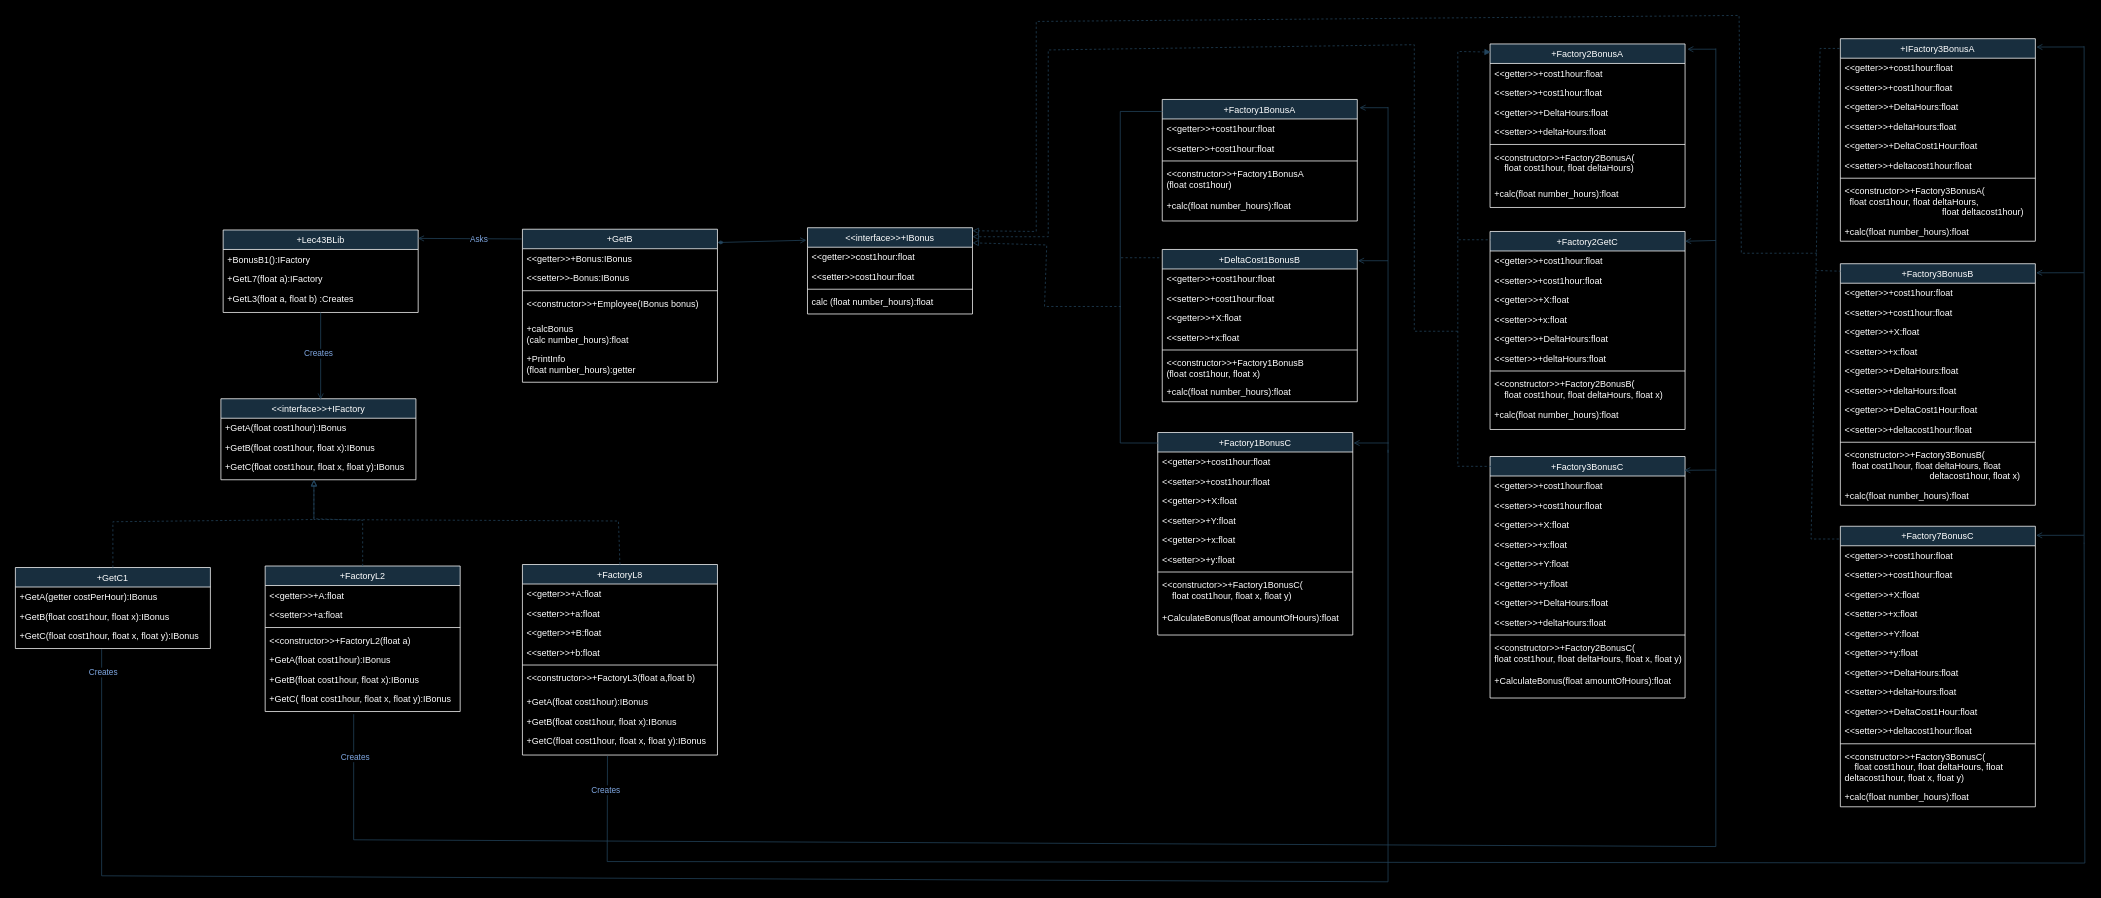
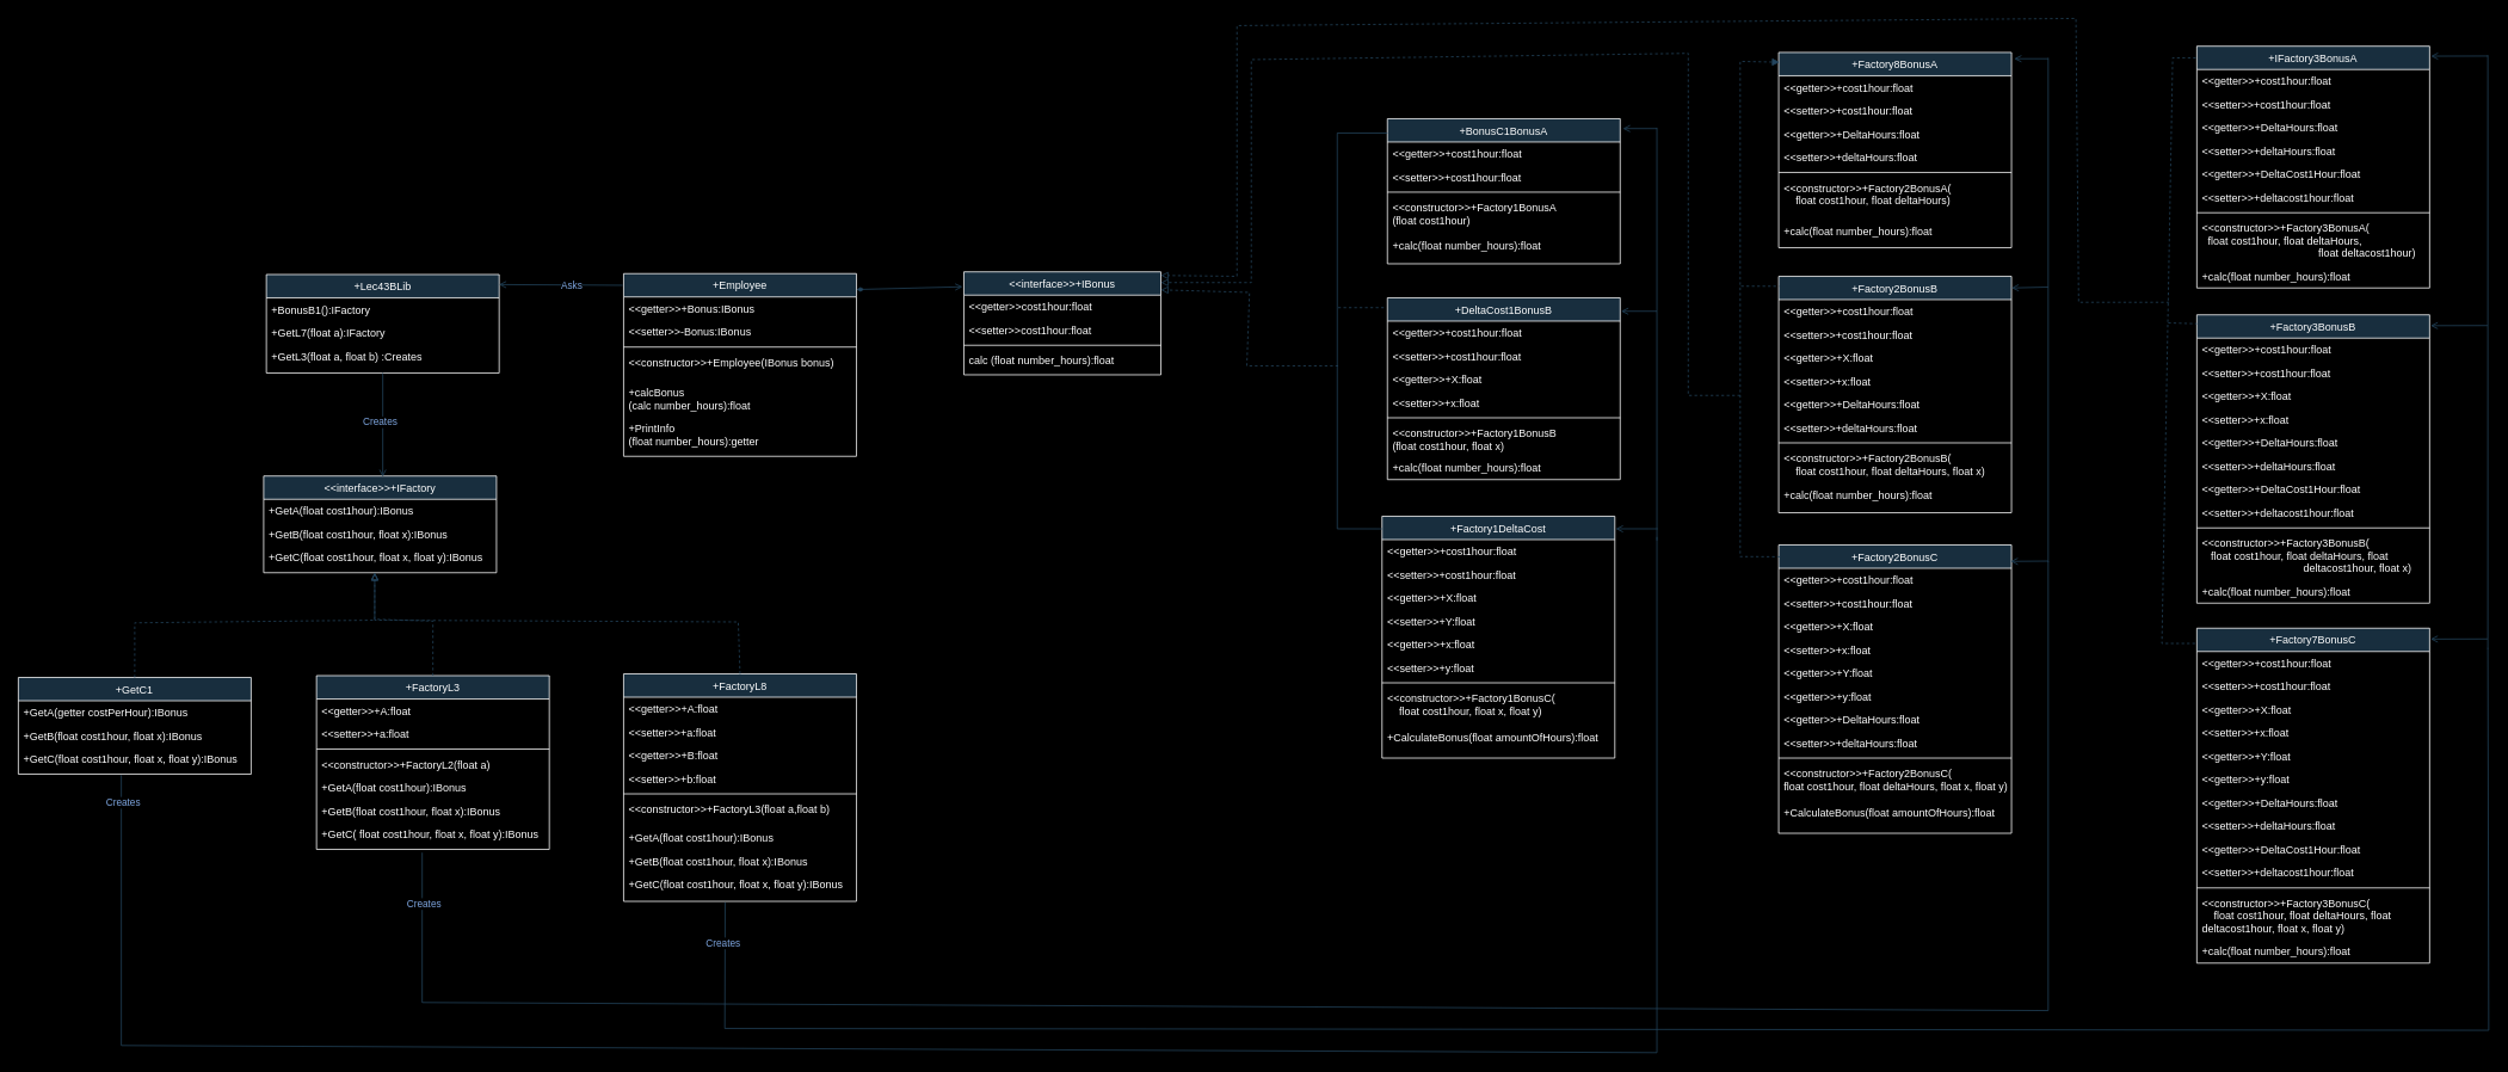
- <mxCell id="76" value="+Factory2BonusA" style="swimlane;fontStyle=0;align=center;verticalAlign=top;childLayout=stackLayout;horizontal=1;startSize=26;horizontalStack=0;resizeParent=1;resizeLast=0;collapsible=1;marginBottom=0;rounded=0;shadow=0;strokeWidth=1;labelBackgroundColor=none;fillColor=#182E3E;strokeColor=#FFFFFF;fontColor=#FFFFFF;" parent="1" vertex="1"><mxGeometry x="1986" y="58" width="260" height="218" as="geometry"><mxRectangle x="230" y="140" width="160" height="26" as="alternateBounds" /></mxGeometry></mxCell>
+ <mxCell id="76" value="+Factory8BonusA" style="swimlane;fontStyle=0;align=center;verticalAlign=top;childLayout=stackLayout;horizontal=1;startSize=26;horizontalStack=0;resizeParent=1;resizeLast=0;collapsible=1;marginBottom=0;rounded=0;shadow=0;strokeWidth=1;labelBackgroundColor=none;fillColor=#182E3E;strokeColor=#FFFFFF;fontColor=#FFFFFF;" parent="1" vertex="1"><mxGeometry x="1986" y="58" width="260" height="218" as="geometry"><mxRectangle x="230" y="140" width="160" height="26" as="alternateBounds" /></mxGeometry></mxCell>
- <mxCell id="52" value="+Factory1BonusA" style="swimlane;fontStyle=0;align=center;verticalAlign=top;childLayout=stackLayout;horizontal=1;startSize=26;horizontalStack=0;resizeParent=1;resizeLast=0;collapsible=1;marginBottom=0;rounded=0;shadow=0;strokeWidth=1;labelBackgroundColor=none;fillColor=#182E3E;strokeColor=#FFFFFF;fontColor=#FFFFFF;" parent="1" vertex="1"><mxGeometry x="1549" y="132" width="260" height="162" as="geometry"><mxRectangle x="230" y="140" width="160" height="26" as="alternateBounds" /></mxGeometry></mxCell>
+ <mxCell id="52" value="+BonusC1BonusA" style="swimlane;fontStyle=0;align=center;verticalAlign=top;childLayout=stackLayout;horizontal=1;startSize=26;horizontalStack=0;resizeParent=1;resizeLast=0;collapsible=1;marginBottom=0;rounded=0;shadow=0;strokeWidth=1;labelBackgroundColor=none;fillColor=#182E3E;strokeColor=#FFFFFF;fontColor=#FFFFFF;" parent="1" vertex="1"><mxGeometry x="1549" y="132" width="260" height="162" as="geometry"><mxRectangle x="230" y="140" width="160" height="26" as="alternateBounds" /></mxGeometry></mxCell>
- <mxCell id="2" value="+GetB" style="swimlane;fontStyle=0;align=center;verticalAlign=top;childLayout=stackLayout;horizontal=1;startSize=26;horizontalStack=0;resizeParent=1;resizeLast=0;collapsible=1;marginBottom=0;rounded=0;shadow=0;strokeWidth=1;labelBackgroundColor=none;fillColor=#182E3E;strokeColor=#FFFFFF;fontColor=#FFFFFF;" parent="1" vertex="1"><mxGeometry x="696" y="305" width="260" height="204" as="geometry"><mxRectangle x="230" y="140" width="160" height="26" as="alternateBounds" /></mxGeometry></mxCell>
+ <mxCell id="2" value="+Employee" style="swimlane;fontStyle=0;align=center;verticalAlign=top;childLayout=stackLayout;horizontal=1;startSize=26;horizontalStack=0;resizeParent=1;resizeLast=0;collapsible=1;marginBottom=0;rounded=0;shadow=0;strokeWidth=1;labelBackgroundColor=none;fillColor=#182E3E;strokeColor=#FFFFFF;fontColor=#FFFFFF;" parent="1" vertex="1"><mxGeometry x="696" y="305" width="260" height="204" as="geometry"><mxRectangle x="230" y="140" width="160" height="26" as="alternateBounds" /></mxGeometry></mxCell>
- <mxCell id="84" value="+Factory2GetC" style="swimlane;fontStyle=0;align=center;verticalAlign=top;childLayout=stackLayout;horizontal=1;startSize=26;horizontalStack=0;resizeParent=1;resizeLast=0;collapsible=1;marginBottom=0;rounded=0;shadow=0;strokeWidth=1;labelBackgroundColor=none;fillColor=#182E3E;strokeColor=#FFFFFF;fontColor=#FFFFFF;" parent="1" vertex="1"><mxGeometry x="1986" y="308" width="260" height="264" as="geometry"><mxRectangle x="230" y="140" width="160" height="26" as="alternateBounds" /></mxGeometry></mxCell>
+ <mxCell id="84" value="+Factory2BonusB" style="swimlane;fontStyle=0;align=center;verticalAlign=top;childLayout=stackLayout;horizontal=1;startSize=26;horizontalStack=0;resizeParent=1;resizeLast=0;collapsible=1;marginBottom=0;rounded=0;shadow=0;strokeWidth=1;labelBackgroundColor=none;fillColor=#182E3E;strokeColor=#FFFFFF;fontColor=#FFFFFF;" parent="1" vertex="1"><mxGeometry x="1986" y="308" width="260" height="264" as="geometry"><mxRectangle x="230" y="140" width="160" height="26" as="alternateBounds" /></mxGeometry></mxCell>
- <mxCell id="66" value="+Factory1BonusC" style="swimlane;fontStyle=0;align=center;verticalAlign=top;childLayout=stackLayout;horizontal=1;startSize=26;horizontalStack=0;resizeParent=1;resizeLast=0;collapsible=1;marginBottom=0;rounded=0;shadow=0;strokeWidth=1;labelBackgroundColor=none;fillColor=#182E3E;strokeColor=#FFFFFF;fontColor=#FFFFFF;" parent="1" vertex="1"><mxGeometry x="1543" y="576" width="260" height="270" as="geometry"><mxRectangle x="230" y="140" width="160" height="26" as="alternateBounds" /></mxGeometry></mxCell>
+ <mxCell id="66" value="+Factory1DeltaCost" style="swimlane;fontStyle=0;align=center;verticalAlign=top;childLayout=stackLayout;horizontal=1;startSize=26;horizontalStack=0;resizeParent=1;resizeLast=0;collapsible=1;marginBottom=0;rounded=0;shadow=0;strokeWidth=1;labelBackgroundColor=none;fillColor=#182E3E;strokeColor=#FFFFFF;fontColor=#FFFFFF;" parent="1" vertex="1"><mxGeometry x="1543" y="576" width="260" height="270" as="geometry"><mxRectangle x="230" y="140" width="160" height="26" as="alternateBounds" /></mxGeometry></mxCell>
- <mxCell id="94" value="+Factory3BonusC" style="swimlane;fontStyle=0;align=center;verticalAlign=top;childLayout=stackLayout;horizontal=1;startSize=26;horizontalStack=0;resizeParent=1;resizeLast=0;collapsible=1;marginBottom=0;rounded=0;shadow=0;strokeWidth=1;labelBackgroundColor=none;fillColor=#182E3E;strokeColor=#FFFFFF;fontColor=#FFFFFF;" parent="1" vertex="1"><mxGeometry x="1986" y="608" width="260" height="322" as="geometry"><mxRectangle x="230" y="140" width="160" height="26" as="alternateBounds" /></mxGeometry></mxCell>
+ <mxCell id="94" value="+Factory2BonusC" style="swimlane;fontStyle=0;align=center;verticalAlign=top;childLayout=stackLayout;horizontal=1;startSize=26;horizontalStack=0;resizeParent=1;resizeLast=0;collapsible=1;marginBottom=0;rounded=0;shadow=0;strokeWidth=1;labelBackgroundColor=none;fillColor=#182E3E;strokeColor=#FFFFFF;fontColor=#FFFFFF;" parent="1" vertex="1"><mxGeometry x="1986" y="608" width="260" height="322" as="geometry"><mxRectangle x="230" y="140" width="160" height="26" as="alternateBounds" /></mxGeometry></mxCell>
- <mxCell id="25" value="+FactoryL2" style="swimlane;fontStyle=0;align=center;verticalAlign=top;childLayout=stackLayout;horizontal=1;startSize=26;horizontalStack=0;resizeParent=1;resizeLast=0;collapsible=1;marginBottom=0;rounded=0;shadow=0;strokeWidth=1;labelBackgroundColor=none;fillColor=#182E3E;strokeColor=#FFFFFF;fontColor=#FFFFFF;" parent="1" vertex="1"><mxGeometry x="353" y="754" width="260" height="194" as="geometry"><mxRectangle x="230" y="140" width="160" height="26" as="alternateBounds" /></mxGeometry></mxCell>
+ <mxCell id="25" value="+FactoryL3" style="swimlane;fontStyle=0;align=center;verticalAlign=top;childLayout=stackLayout;horizontal=1;startSize=26;horizontalStack=0;resizeParent=1;resizeLast=0;collapsible=1;marginBottom=0;rounded=0;shadow=0;strokeWidth=1;labelBackgroundColor=none;fillColor=#182E3E;strokeColor=#FFFFFF;fontColor=#FFFFFF;" parent="1" vertex="1"><mxGeometry x="353" y="754" width="260" height="194" as="geometry"><mxRectangle x="230" y="140" width="160" height="26" as="alternateBounds" /></mxGeometry></mxCell>
